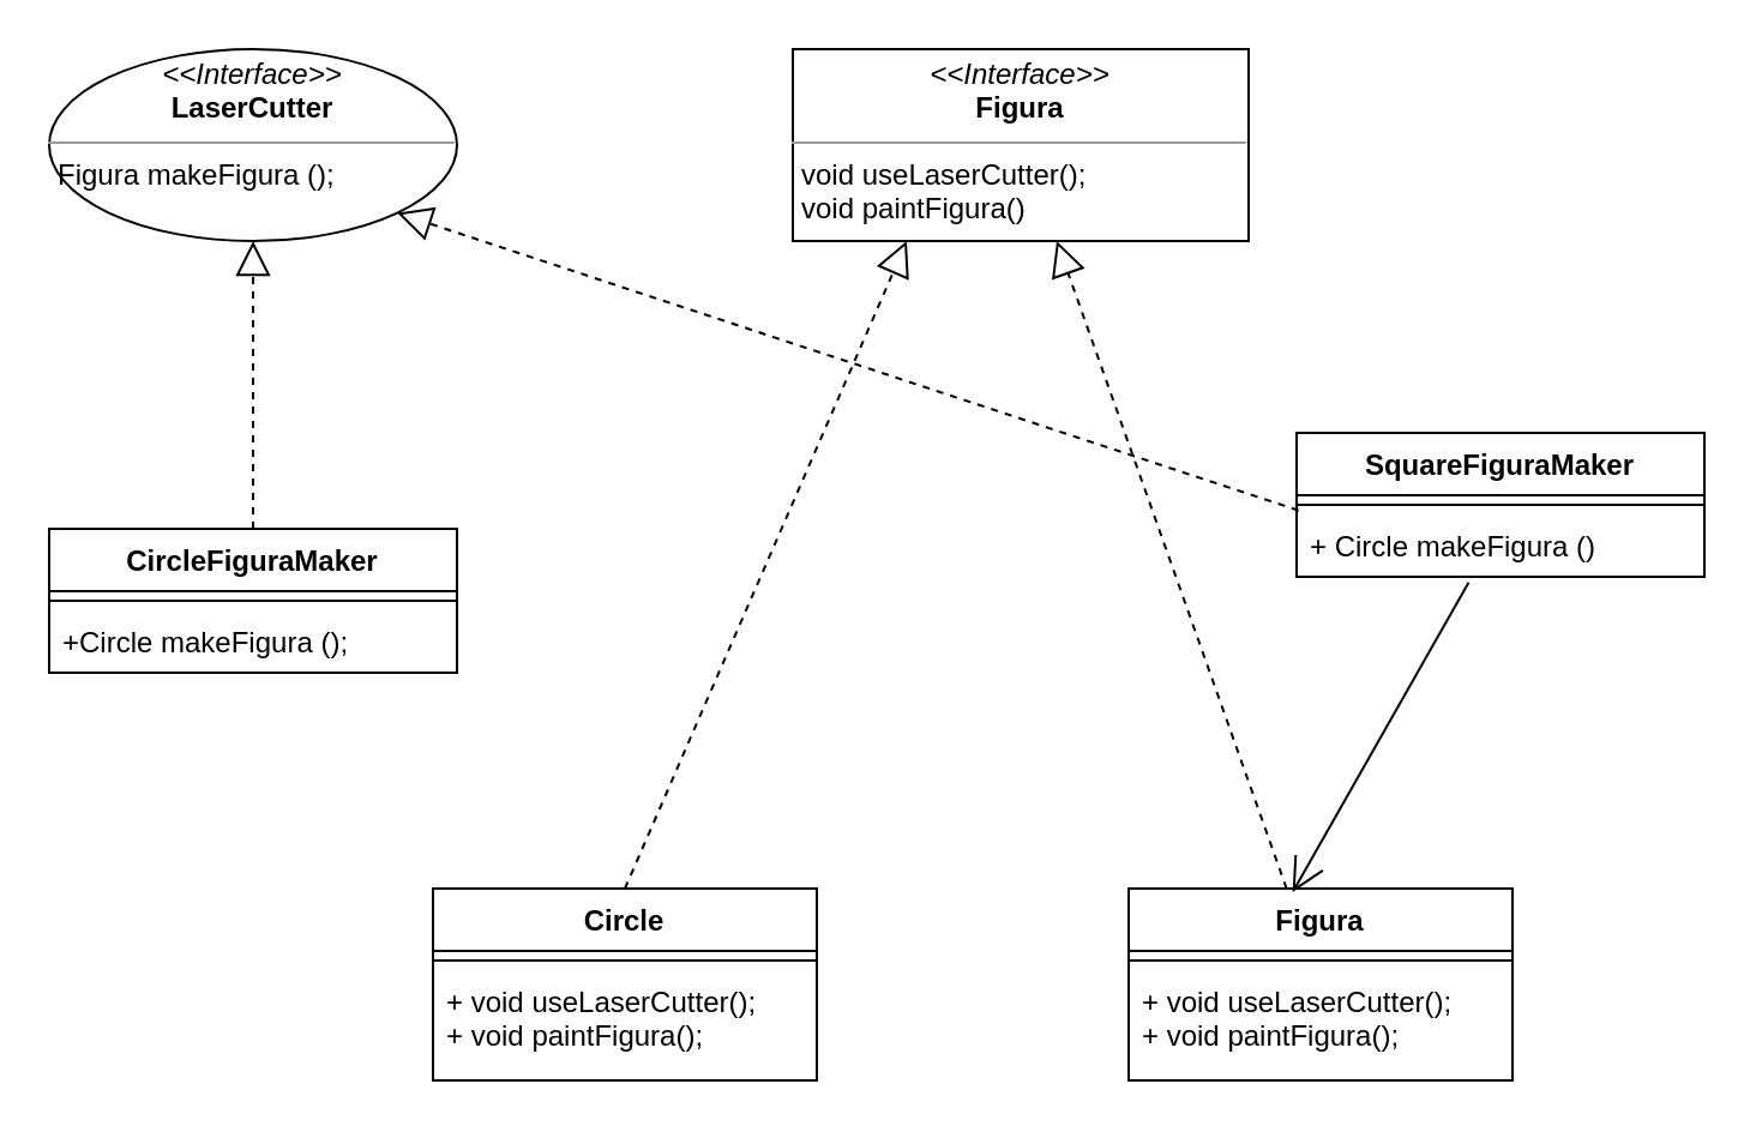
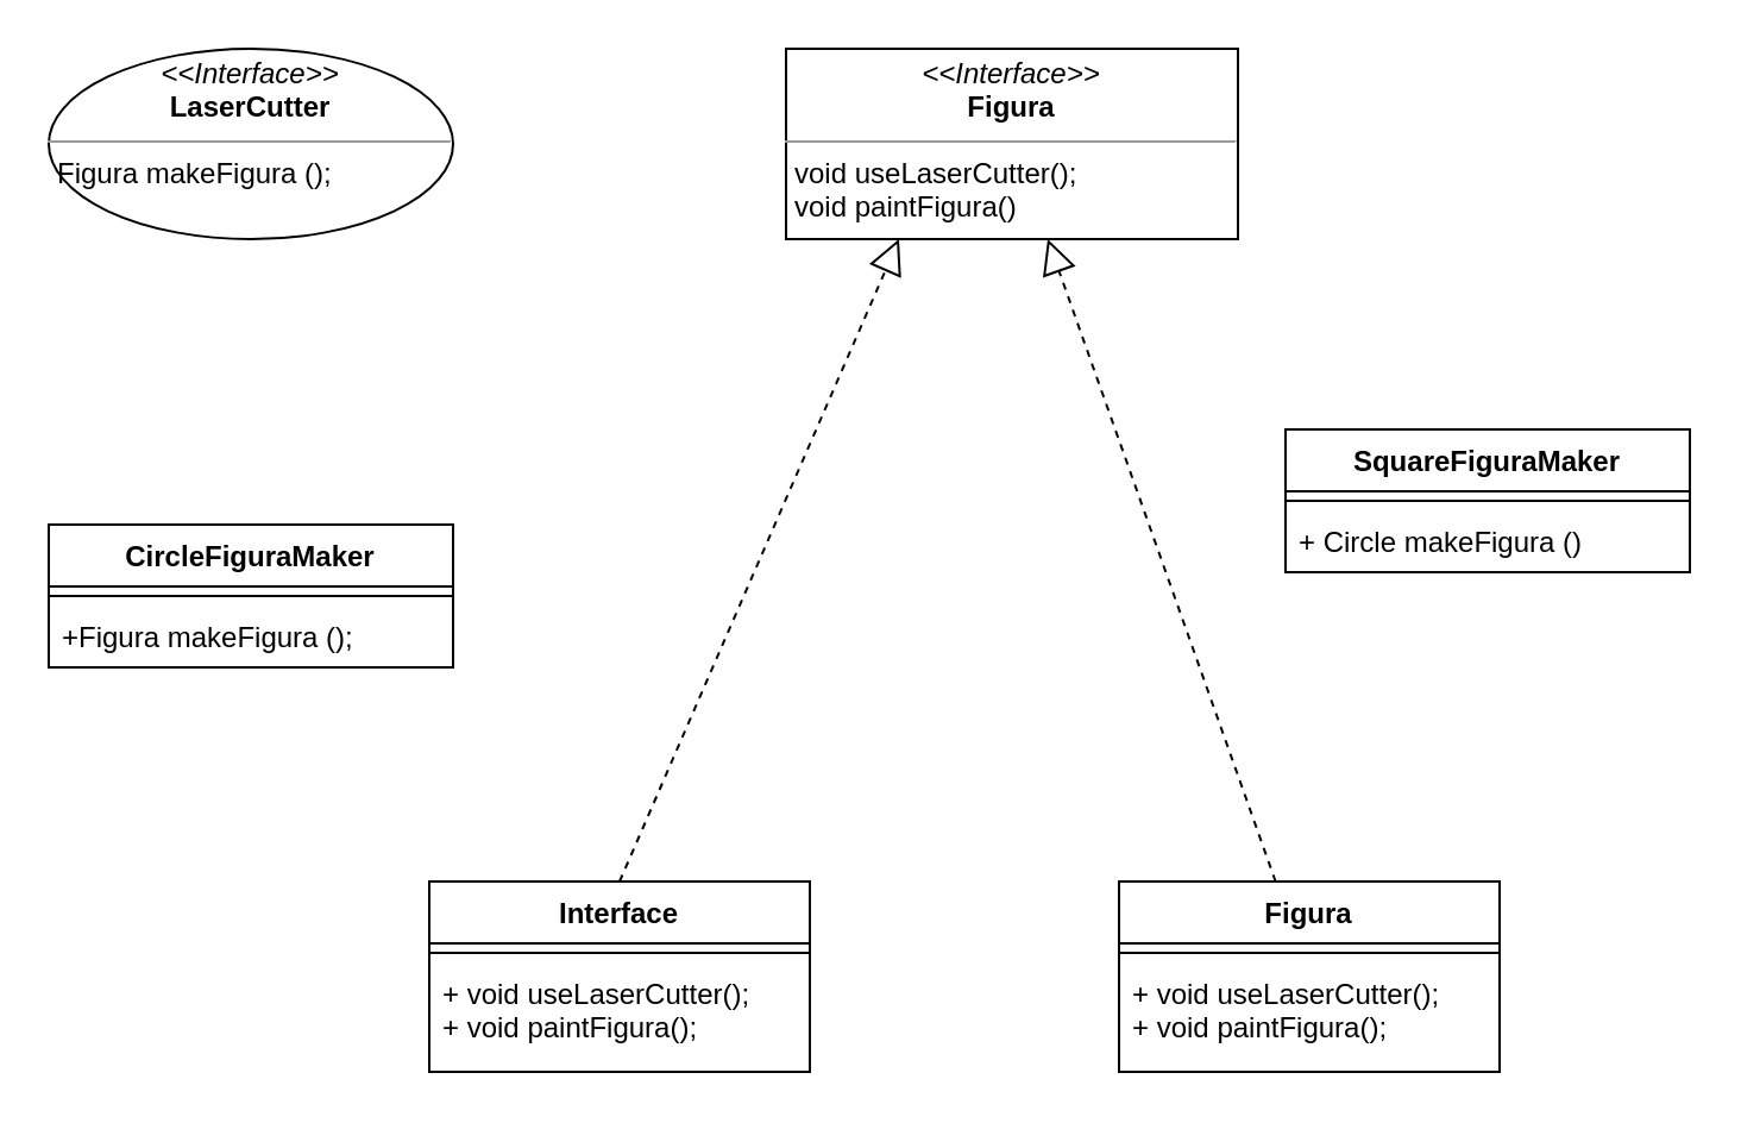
- <mxCell id="16" value="" style="endArrow=block;dashed=1;endFill=0;endSize=12;html=1;rounded=0;exitX=0.005;exitY=-0.064;exitDx=0;exitDy=0;exitPerimeter=0;entryX=1;entryY=1;entryDx=0;entryDy=0;" edge="1" parent="1" source="13" target="14"><mxGeometry width="160" relative="1" as="geometry"><mxPoint x="530" y="210" as="sourcePoint" /><mxPoint x="320" y="180" as="targetPoint" /></mxGeometry></mxCell>
- <mxCell id="17" value="" style="endArrow=block;dashed=1;endFill=0;endSize=12;html=1;rounded=0;entryX=0.5;entryY=1;entryDx=0;entryDy=0;exitX=0.5;exitY=0;exitDx=0;exitDy=0;" edge="1" parent="1" source="8" target="14"><mxGeometry width="160" relative="1" as="geometry"><mxPoint x="80" y="190" as="sourcePoint" /><mxPoint x="240" y="190" as="targetPoint" /></mxGeometry></mxCell>
- <mxCell id="10" value="+Circle makeFigura ();" style="text;strokeColor=none;fillColor=none;align=left;verticalAlign=top;spacingLeft=4;spacingRight=4;overflow=hidden;rotatable=0;points=[[0,0.5],[1,0.5]];portConstraint=eastwest;" parent="8" vertex="1"><mxGeometry y="34" width="170" height="26" as="geometry" /></mxCell>
+ <mxCell id="10" value="+Figura makeFigura ();" style="text;strokeColor=none;fillColor=none;align=left;verticalAlign=top;spacingLeft=4;spacingRight=4;overflow=hidden;rotatable=0;points=[[0,0.5],[1,0.5]];portConstraint=eastwest;" parent="8" vertex="1"><mxGeometry y="34" width="170" height="26" as="geometry" /></mxCell>
- <mxCell id="20" value="" style="endArrow=open;endFill=1;endSize=12;html=1;rounded=0;exitX=0.422;exitY=1.09;exitDx=0;exitDy=0;exitPerimeter=0;entryX=0.427;entryY=0.019;entryDx=0;entryDy=0;entryPerimeter=0;" edge="1" parent="1" source="13" target="2"><mxGeometry width="160" relative="1" as="geometry"><mxPoint x="310" y="340" as="sourcePoint" /><mxPoint x="470" y="340" as="targetPoint" /></mxGeometry></mxCell>
- <mxCell id="5" value="Circle" style="swimlane;fontStyle=1;align=center;verticalAlign=top;childLayout=stackLayout;horizontal=1;startSize=26;horizontalStack=0;resizeParent=1;resizeParentMax=0;resizeLast=0;collapsible=1;marginBottom=0;" parent="1" vertex="1"><mxGeometry x="180" y="370" width="160" height="80" as="geometry" /></mxCell>
+ <mxCell id="5" value="Interface" style="swimlane;fontStyle=1;align=center;verticalAlign=top;childLayout=stackLayout;horizontal=1;startSize=26;horizontalStack=0;resizeParent=1;resizeParentMax=0;resizeLast=0;collapsible=1;marginBottom=0;" parent="1" vertex="1"><mxGeometry x="180" y="370" width="160" height="80" as="geometry" /></mxCell>
